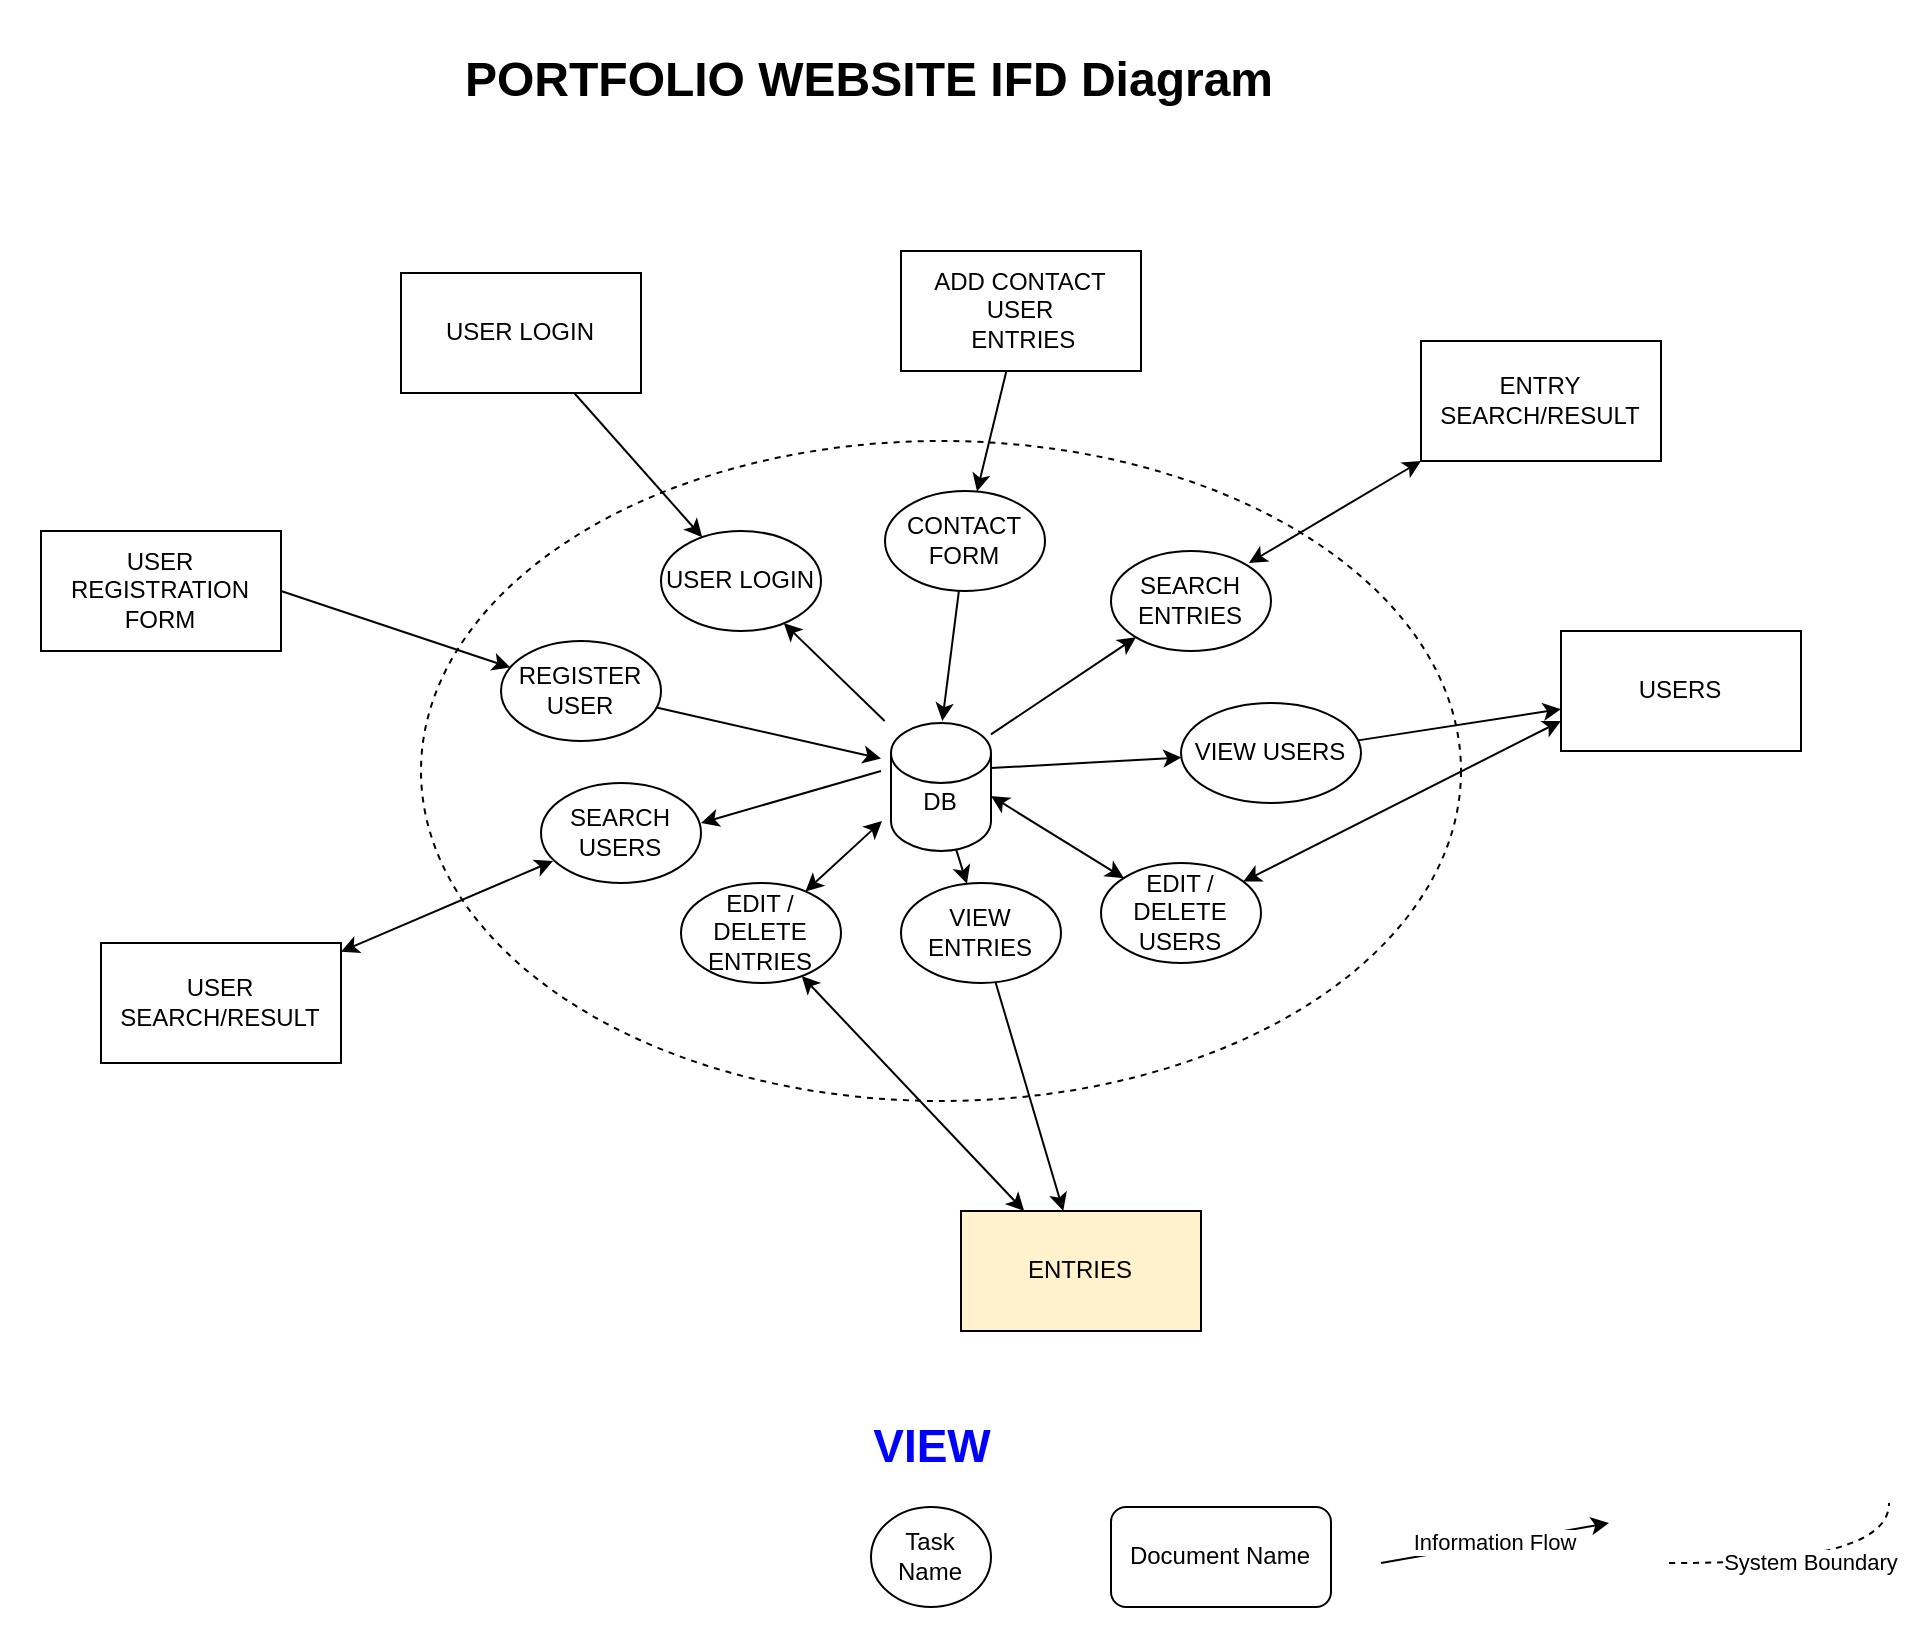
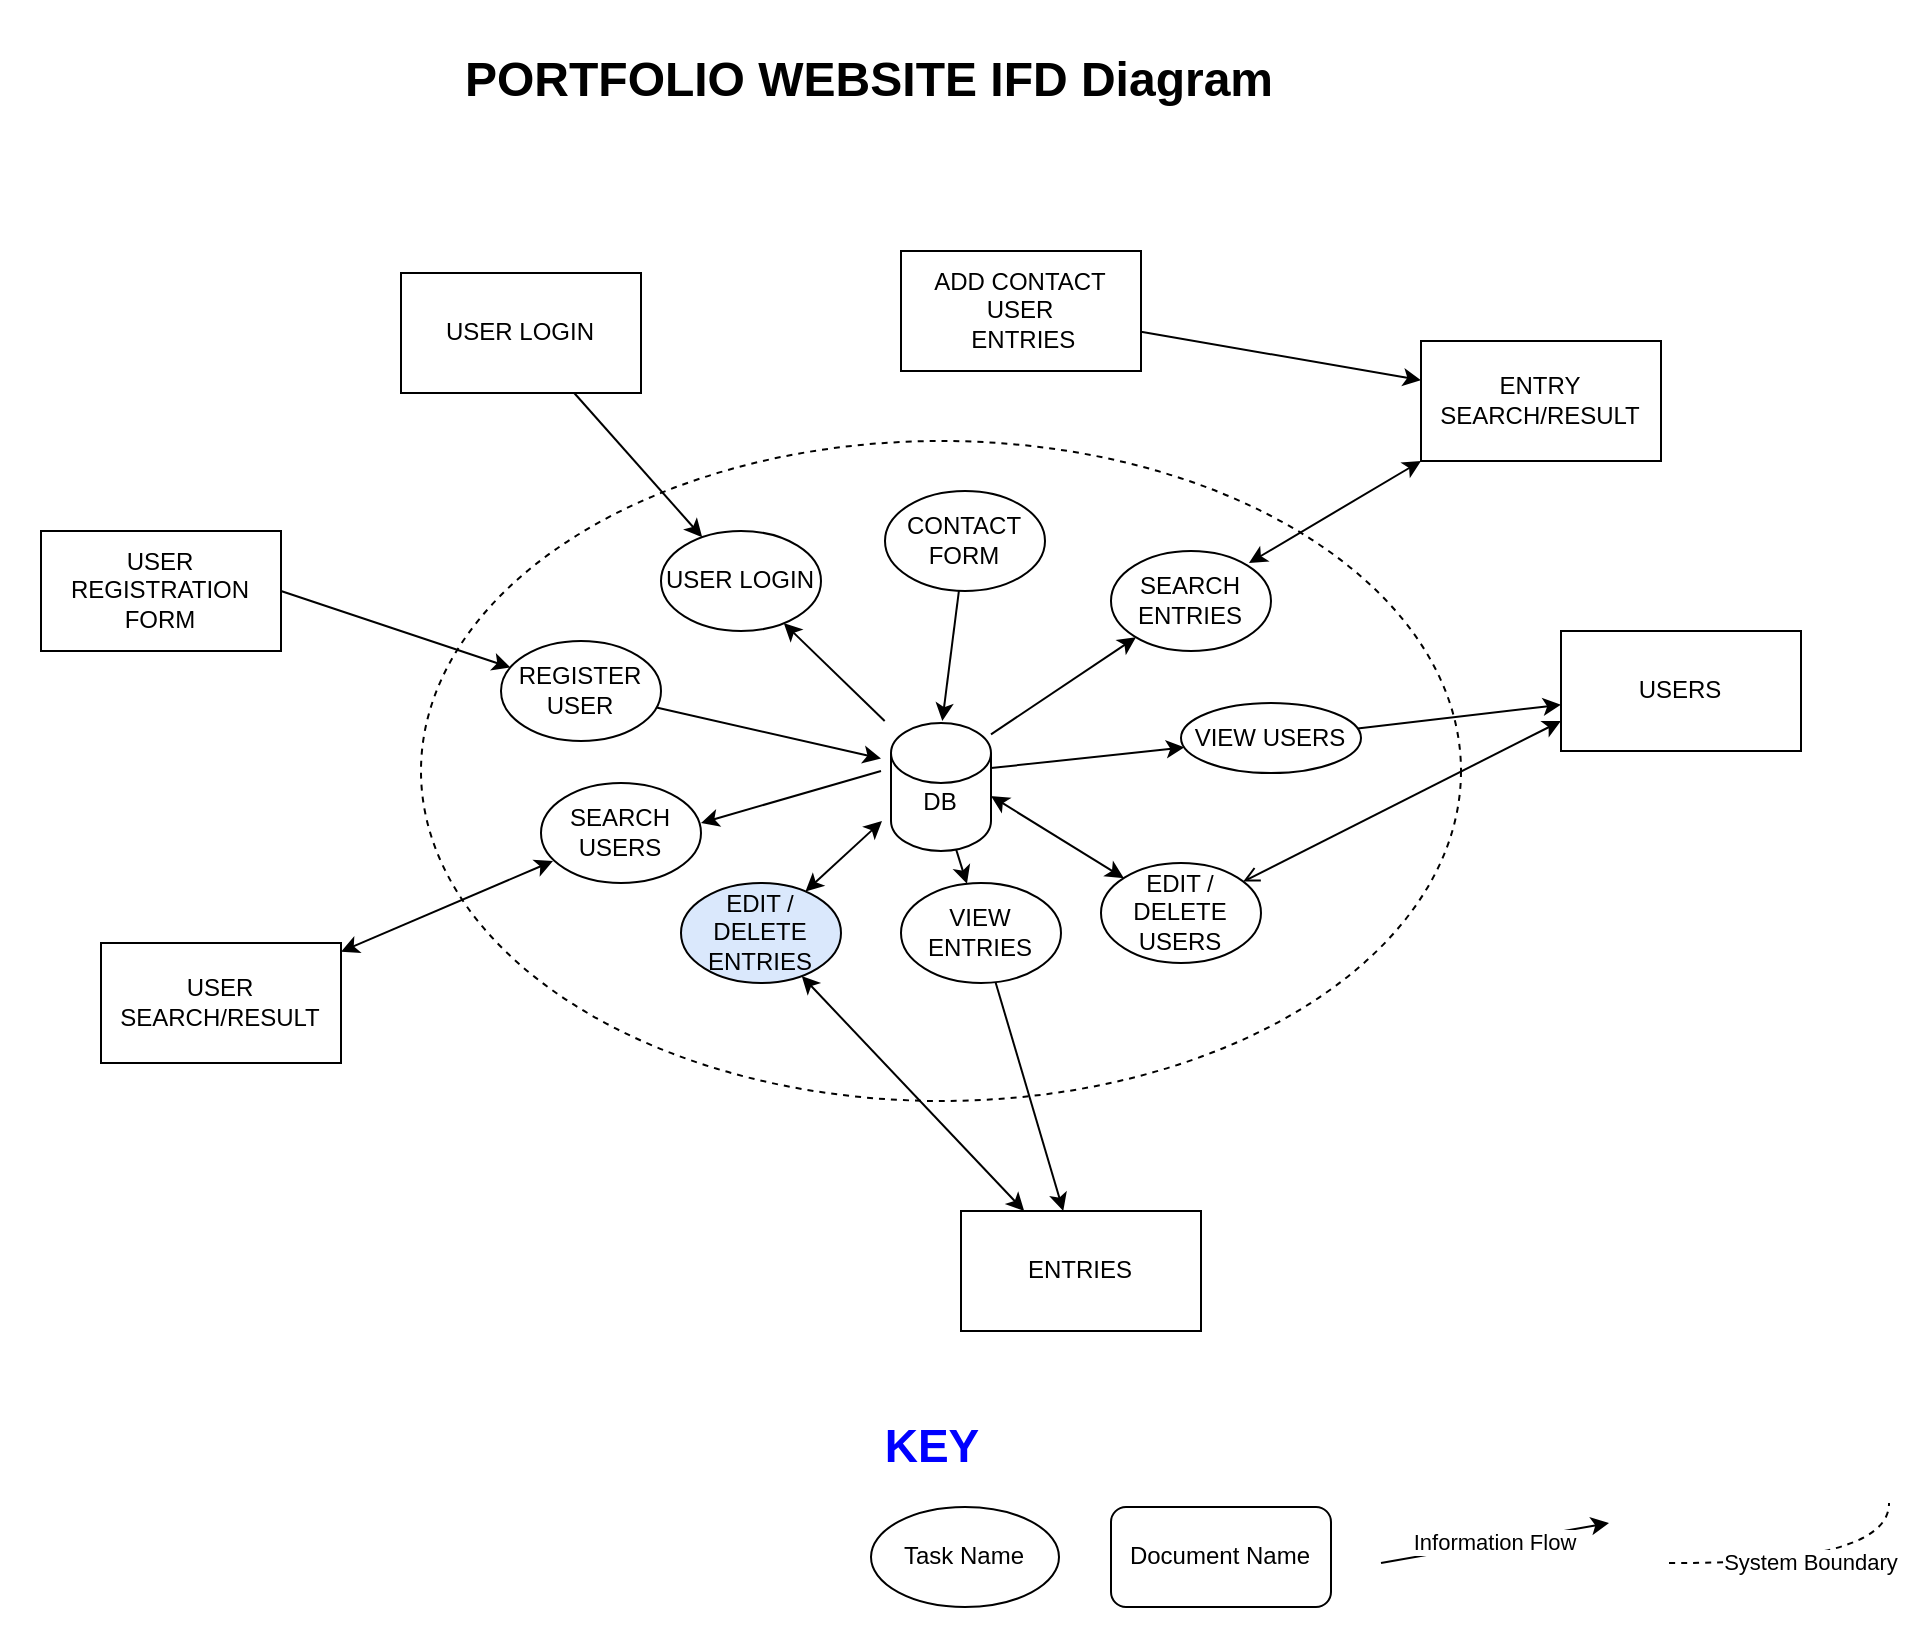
- <mxCell id="10" value="" style="edgeStyle=none;rounded=0;orthogonalLoop=1;jettySize=auto;html=1;" parent="1" source="11" target="18" edge="1"><mxGeometry relative="1" as="geometry" /></mxCell>
+ <mxCell id="10" value="" style="edgeStyle=none;rounded=0;orthogonalLoop=1;jettySize=auto;html=1;" parent="1" source="11" target="42" edge="1"><mxGeometry relative="1" as="geometry" /></mxCell>
- <mxCell id="27" value="VIEW USERS" style="ellipse;whiteSpace=wrap;html=1;" parent="1" vertex="1"><mxGeometry x="590" y="351" width="90" height="50" as="geometry" /></mxCell>
+ <mxCell id="27" value="VIEW USERS" style="ellipse;whiteSpace=wrap;html=1;" parent="1" vertex="1"><mxGeometry x="590" y="351" width="90" height="35" as="geometry" /></mxCell>
- <mxCell id="6" value="" style="edgeStyle=none;rounded=0;orthogonalLoop=1;jettySize=auto;html=1;startArrow=classic;startFill=1;endArrow=classic;endFill=1;exitX=0;exitY=0.75;exitDx=0;exitDy=0;" parent="1" source="5" target="24" edge="1"><mxGeometry relative="1" as="geometry" /></mxCell>
+ <mxCell id="6" value="" style="edgeStyle=none;rounded=0;orthogonalLoop=1;jettySize=auto;html=1;startArrow=classic;startFill=1;endArrow=open;endFill=1;exitX=0;exitY=0.75;exitDx=0;exitDy=0;" parent="1" source="5" target="24" edge="1"><mxGeometry relative="1" as="geometry" /></mxCell>
- <mxCell id="20" value="EDIT / DELETE ENTRIES" style="ellipse;whiteSpace=wrap;html=1;" parent="1" vertex="1"><mxGeometry x="340" y="441" width="80" height="50" as="geometry" /></mxCell>
+ <mxCell id="20" value="EDIT / DELETE ENTRIES" style="ellipse;whiteSpace=wrap;html=1;fillColor=#dae8fc;" parent="1" vertex="1"><mxGeometry x="340" y="441" width="80" height="50" as="geometry" /></mxCell>
- <mxCell id="8" value="ENTRIES" style="rounded=0;whiteSpace=wrap;html=1;fillColor=#fff2cc;" parent="1" vertex="1"><mxGeometry x="480" y="605" width="120" height="60" as="geometry" /></mxCell>
+ <mxCell id="8" value="ENTRIES" style="rounded=0;whiteSpace=wrap;html=1;" parent="1" vertex="1"><mxGeometry x="480" y="605" width="120" height="60" as="geometry" /></mxCell>
- <mxCell id="34" value="&lt;b&gt;&lt;font style=&quot;font-size: 23px&quot; color=&quot;#0000ff&quot;&gt;VIEW&lt;/font&gt;&lt;/b&gt;" style="text;html=1;strokeColor=none;fillColor=none;align=center;verticalAlign=middle;whiteSpace=wrap;rounded=0;" parent="1" vertex="1"><mxGeometry x="429" y="703" width="74" height="40" as="geometry" /></mxCell>
+ <mxCell id="34" value="&lt;b&gt;&lt;font style=&quot;font-size: 23px&quot; color=&quot;#0000ff&quot;&gt;KEY&lt;/font&gt;&lt;/b&gt;" style="text;html=1;strokeColor=none;fillColor=none;align=center;verticalAlign=middle;whiteSpace=wrap;rounded=0;" parent="1" vertex="1"><mxGeometry x="429" y="703" width="74" height="40" as="geometry" /></mxCell>
- <mxCell id="32" value="Task Name" style="ellipse;whiteSpace=wrap;html=1;" parent="1" vertex="1"><mxGeometry x="435" y="753" width="60" height="50" as="geometry" /></mxCell>
+ <mxCell id="32" value="Task Name" style="ellipse;whiteSpace=wrap;html=1;" parent="1" vertex="1"><mxGeometry x="435" y="753" width="94" height="50" as="geometry" /></mxCell>
